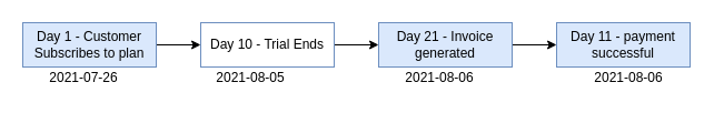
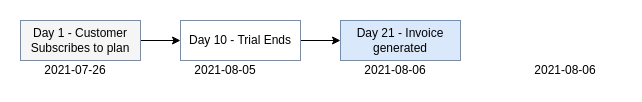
- <mxCell id="3" value="Day 1 - Customer Subscribes to plan" style="rounded=0;whiteSpace=wrap;html=1;fillColor=#dae8fc;strokeColor=#6c8ebf;" parent="1" vertex="1"><mxGeometry x="20" y="20" width="120" height="40" as="geometry" /></mxCell>
+ <mxCell id="3" value="Day 1 - Customer Subscribes to plan" style="rounded=0;whiteSpace=wrap;html=1;fillColor=#f5f5f5;strokeColor=#6c8ebf;" parent="1" vertex="1"><mxGeometry x="20" y="20" width="120" height="40" as="geometry" /></mxCell>
- <mxCell id="6" style="edgeStyle=orthogonalEdgeStyle;rounded=0;orthogonalLoop=1;jettySize=auto;html=1;" parent="1" source="7" target="11" edge="1"><mxGeometry relative="1" as="geometry" /></mxCell>
- <mxCell id="11" value="Day 11 - payment successful" style="rounded=0;whiteSpace=wrap;html=1;fillColor=#dae8fc;strokeColor=#6c8ebf;" parent="1" vertex="1"><mxGeometry x="500" y="20" width="120" height="40" as="geometry" /></mxCell>
